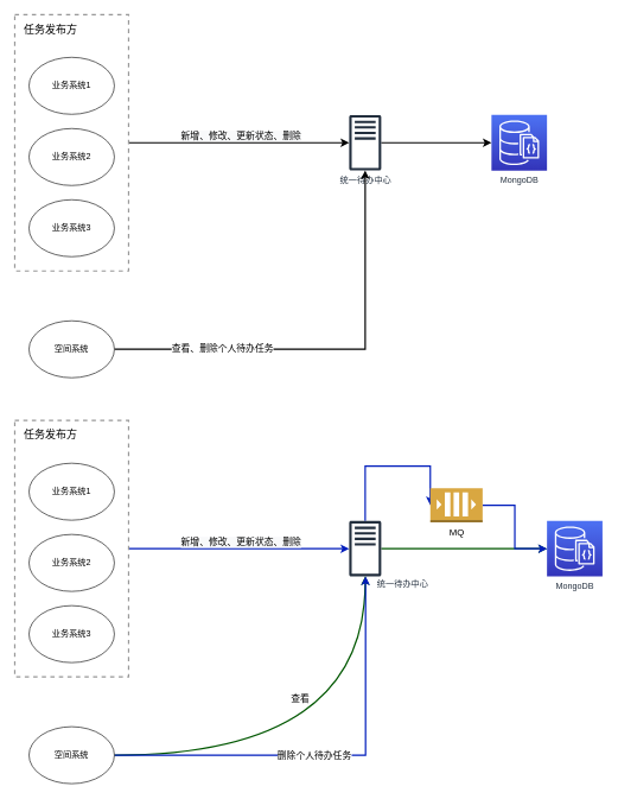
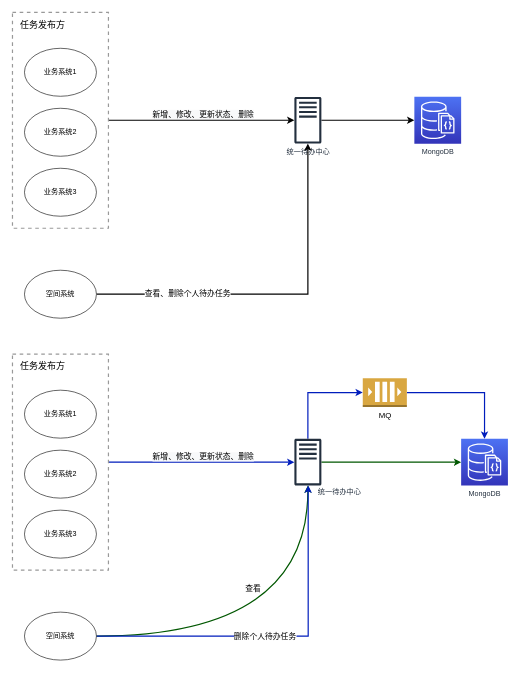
- <mxCell id="32" value="MQ" style="outlineConnect=0;dashed=0;verticalLabelPosition=bottom;verticalAlign=top;align=center;html=1;shape=mxgraph.aws3.queue;fillColor=#D9A741;gradientColor=none;strokeColor=#999999;strokeWidth=2;fontSize=13;" parent="1" vertex="1"><mxGeometry x="604" y="685" width="73.5" height="48" as="geometry" /></mxCell>
+ <mxCell id="32" value="MQ" style="outlineConnect=0;dashed=0;verticalLabelPosition=bottom;verticalAlign=top;align=center;html=1;shape=mxgraph.aws3.queue;fillColor=#D9A741;gradientColor=none;strokeColor=#999999;strokeWidth=2;fontSize=13;" parent="1" vertex="1"><mxGeometry x="604" y="630" width="73.5" height="48" as="geometry" /></mxCell>
